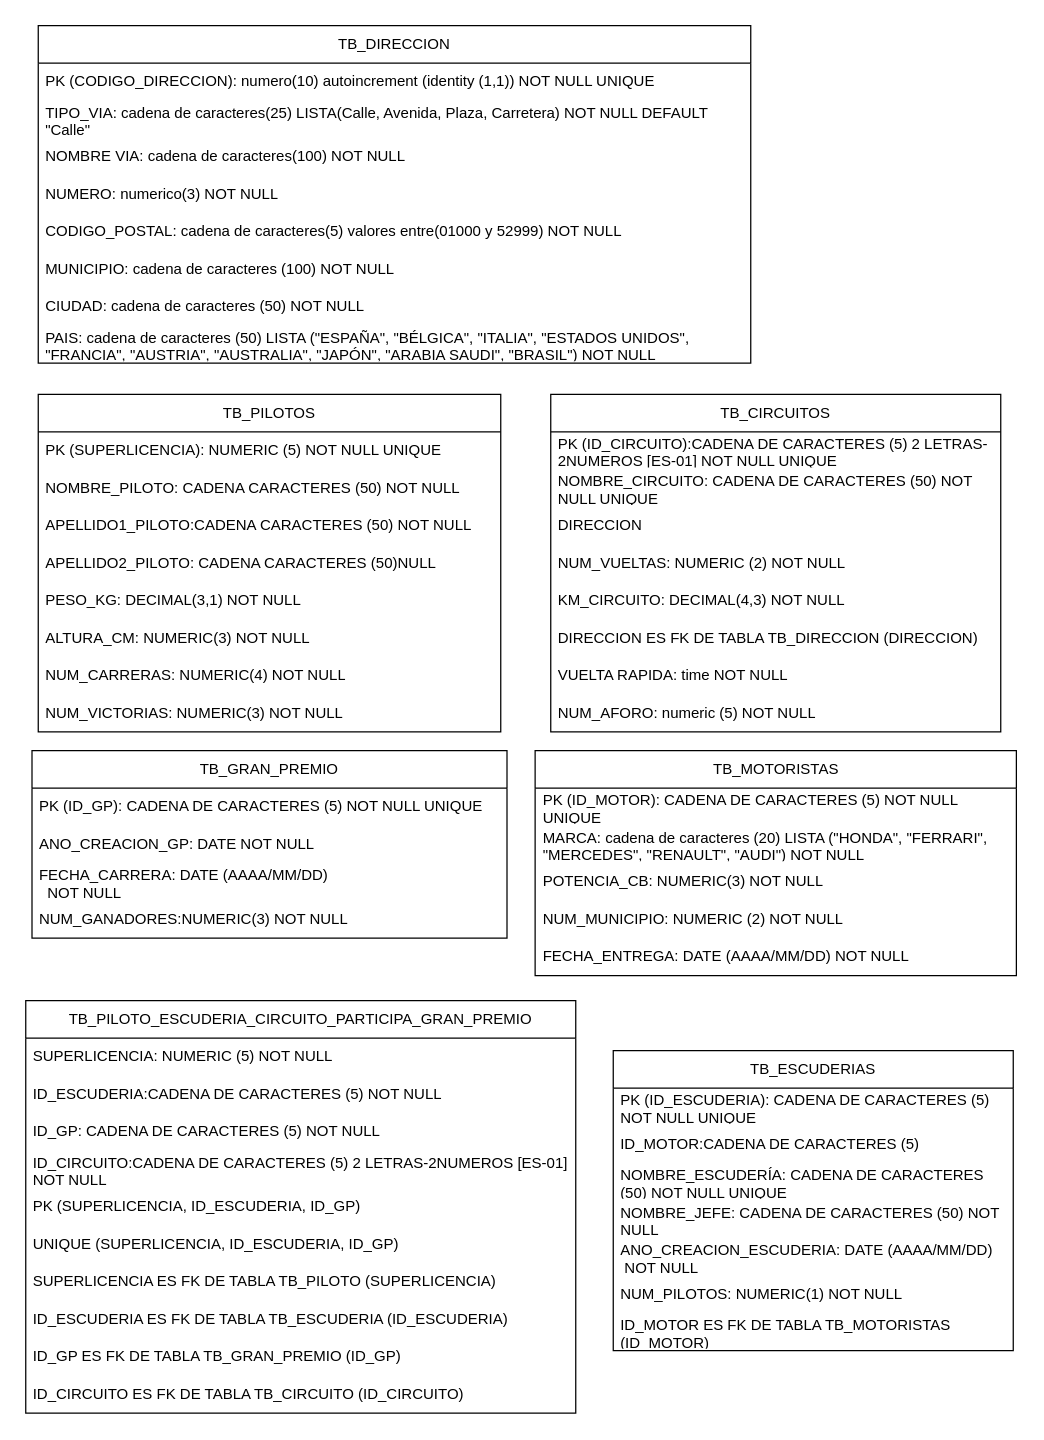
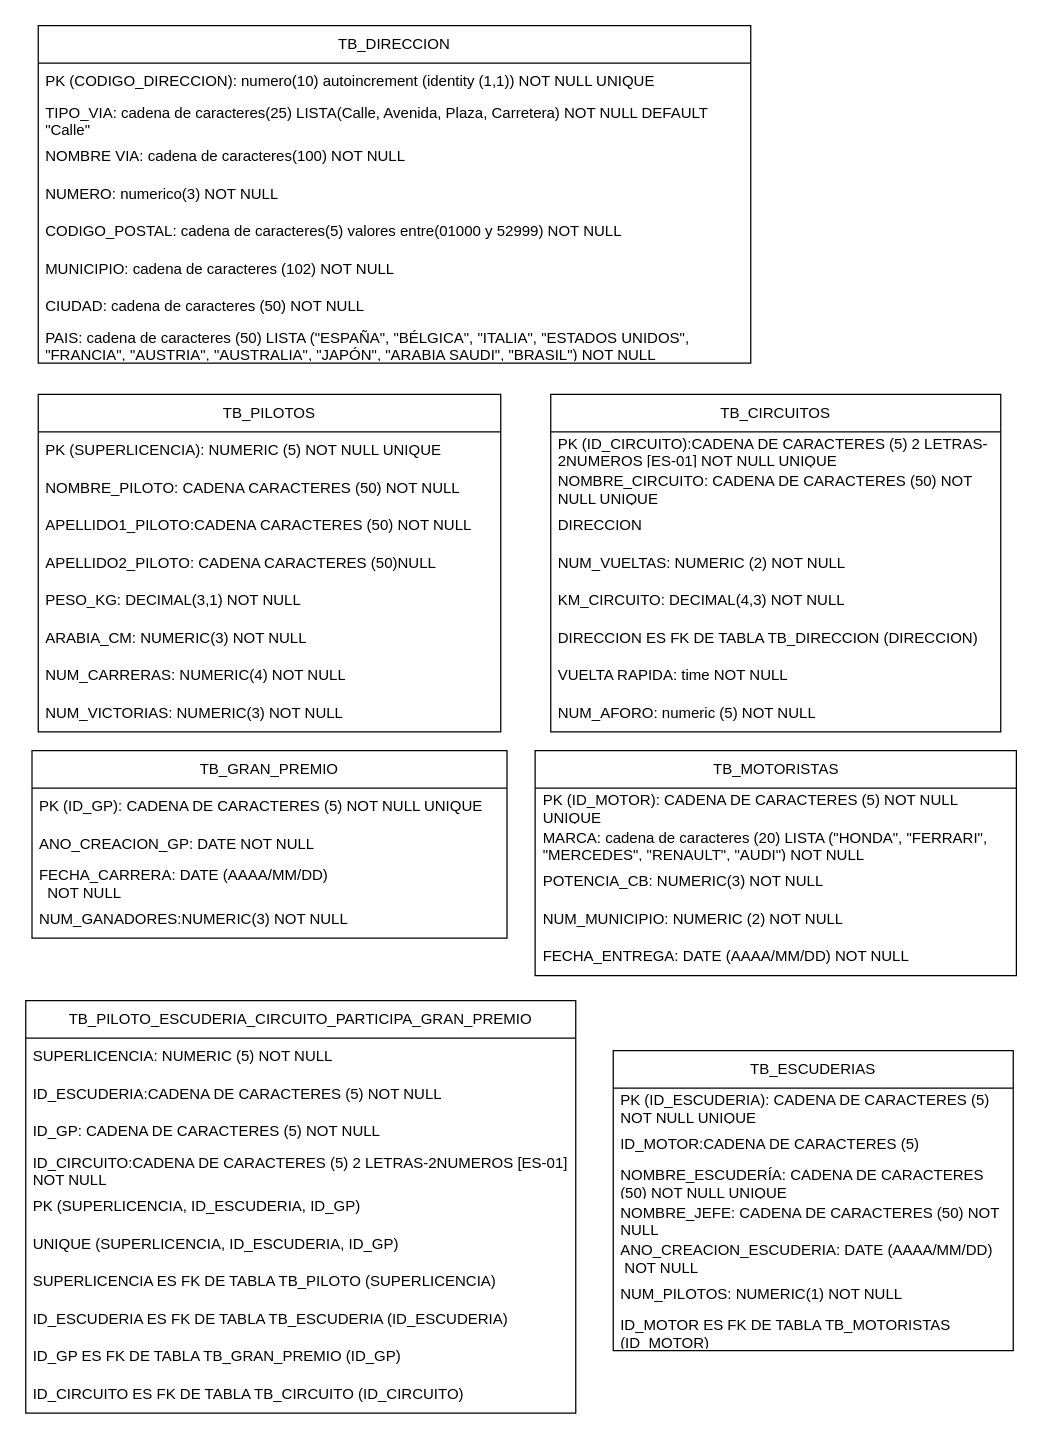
- <mxCell id="56" value="MUNICIPIO: cadena de caracteres (100) NOT NULL" style="text;strokeColor=none;fillColor=none;align=left;verticalAlign=middle;spacingLeft=4;spacingRight=4;overflow=hidden;points=[[0,0.5],[1,0.5]];portConstraint=eastwest;rotatable=0;whiteSpace=wrap;html=1;" parent="50" vertex="1"><mxGeometry y="180" width="570" height="30" as="geometry" /></mxCell>
+ <mxCell id="56" value="MUNICIPIO: cadena de caracteres (102) NOT NULL" style="text;strokeColor=none;fillColor=none;align=left;verticalAlign=middle;spacingLeft=4;spacingRight=4;overflow=hidden;points=[[0,0.5],[1,0.5]];portConstraint=eastwest;rotatable=0;whiteSpace=wrap;html=1;" parent="50" vertex="1"><mxGeometry y="180" width="570" height="30" as="geometry" /></mxCell>
- <mxCell id="8" value="ALTURA_CM: NUMERIC(3) NOT NULL" style="text;strokeColor=none;fillColor=none;align=left;verticalAlign=middle;spacingLeft=4;spacingRight=4;overflow=hidden;points=[[0,0.5],[1,0.5]];portConstraint=eastwest;rotatable=0;whiteSpace=wrap;html=1;" parent="2" vertex="1"><mxGeometry y="180" width="370" height="30" as="geometry" /></mxCell>
+ <mxCell id="8" value="ARABIA_CM: NUMERIC(3) NOT NULL" style="text;strokeColor=none;fillColor=none;align=left;verticalAlign=middle;spacingLeft=4;spacingRight=4;overflow=hidden;points=[[0,0.5],[1,0.5]];portConstraint=eastwest;rotatable=0;whiteSpace=wrap;html=1;" parent="2" vertex="1"><mxGeometry y="180" width="370" height="30" as="geometry" /></mxCell>
